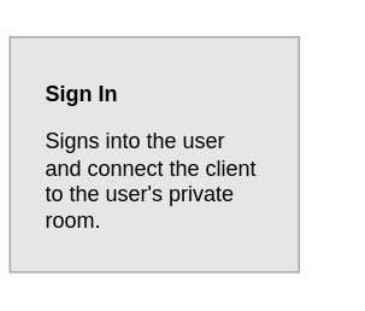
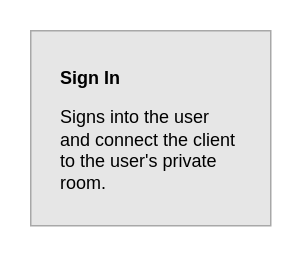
- <mxCell id="2" value="&lt;p&gt;&lt;b&gt;Sign In&lt;/b&gt;&lt;/p&gt;&lt;p&gt;Signs into the user and connect the client to the user's private room.&lt;/p&gt;" style="rounded=0;whiteSpace=wrap;html=1;align=left;autosize=1;spacing=8;verticalAlign=top;resizable=1;resizeWidth=1;resizeHeight=0;fixedWidth=1;spacingRight=12;spacingLeft=12;strokeColor=#A8A8A8;fillColor=#E6E6E6;" vertex="1" parent="1"><mxGeometry x="5" y="20" width="160" height="130" as="geometry" /></mxCell>
+ <mxCell id="2" value="&lt;p&gt;&lt;b&gt;Sign In&lt;/b&gt;&lt;/p&gt;&lt;p&gt;Signs into the user and connect the client to the user's private room.&lt;/p&gt;" style="rounded=0;whiteSpace=wrap;html=1;align=left;autosize=1;spacing=8;verticalAlign=top;resizable=1;resizeWidth=1;resizeHeight=0;fixedWidth=1;spacingRight=12;spacingLeft=12;strokeColor=#A8A8A8;fillColor=#E6E6E6;" vertex="1" parent="1"><mxGeometry x="20" y="20" width="160" height="130" as="geometry" /></mxCell>
